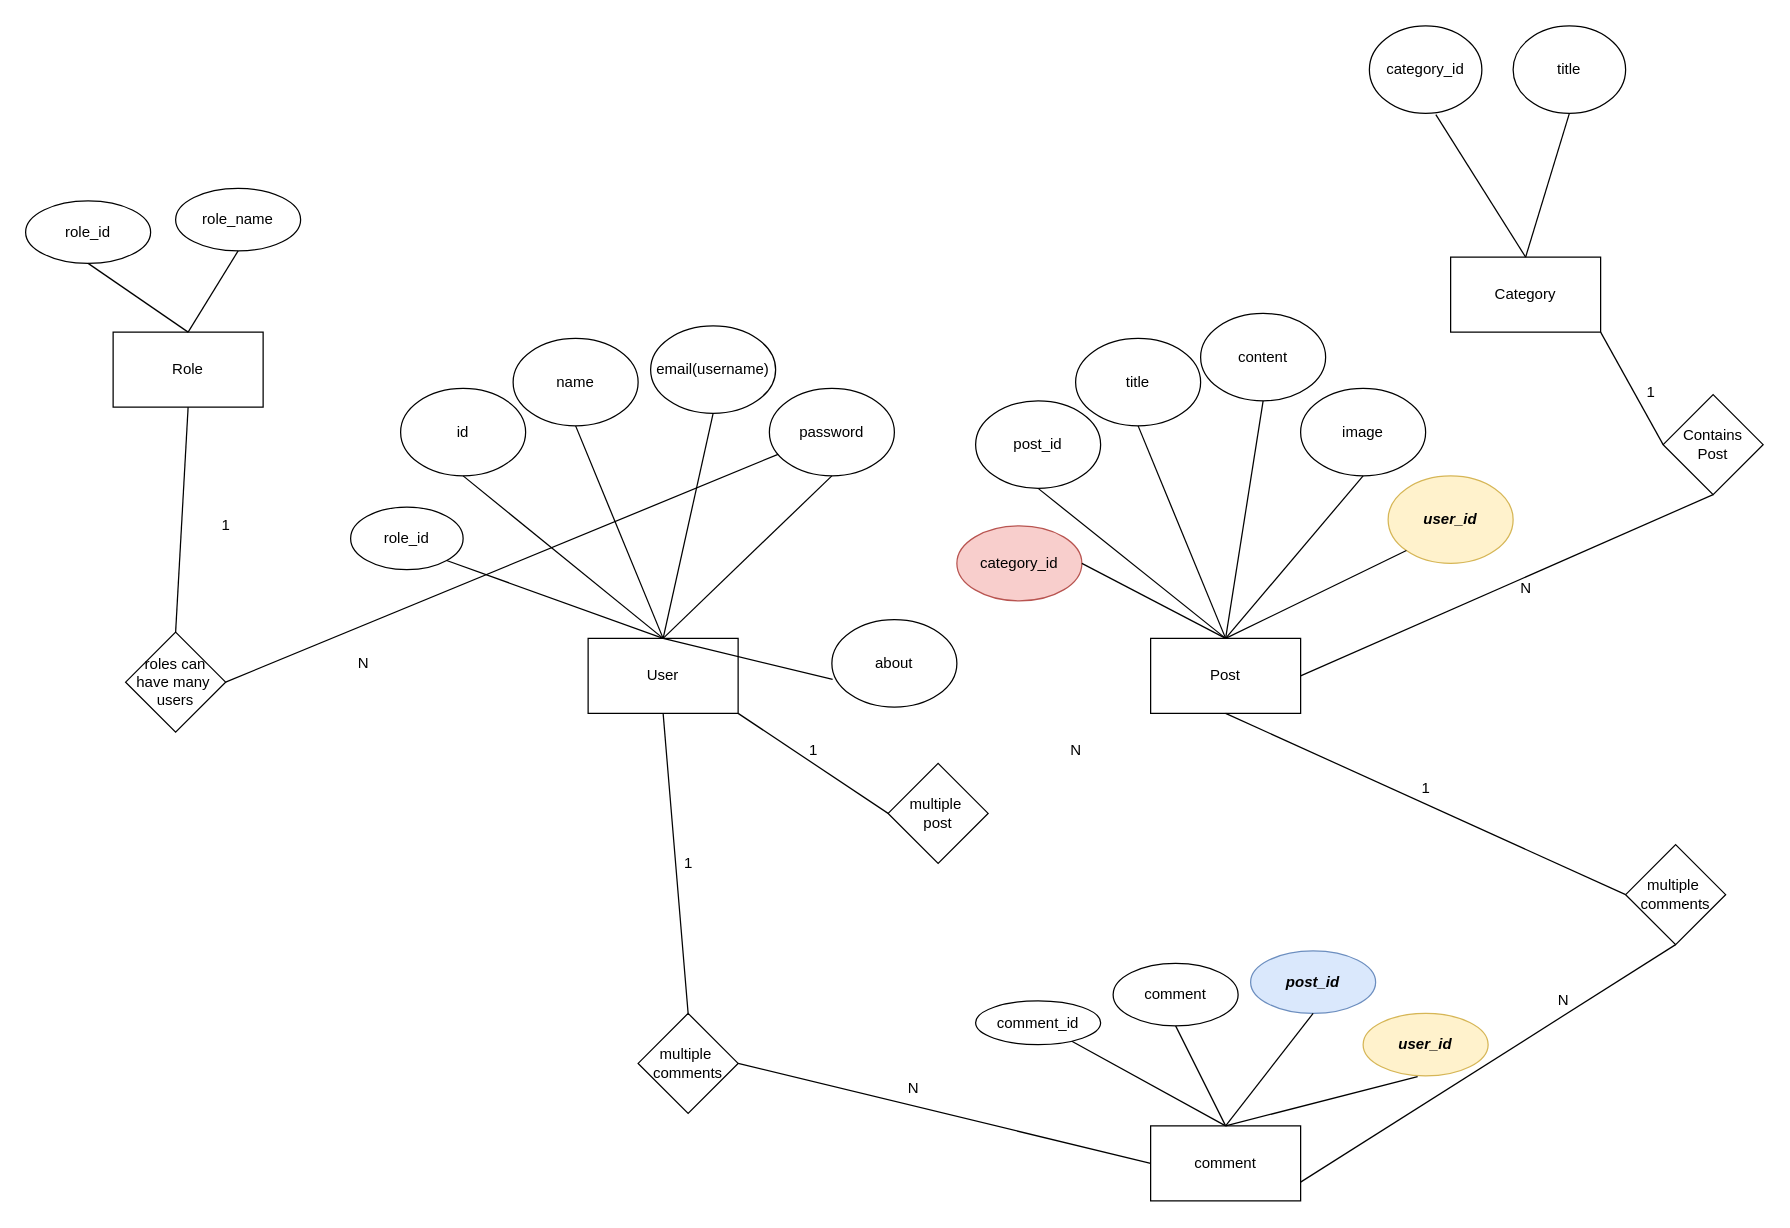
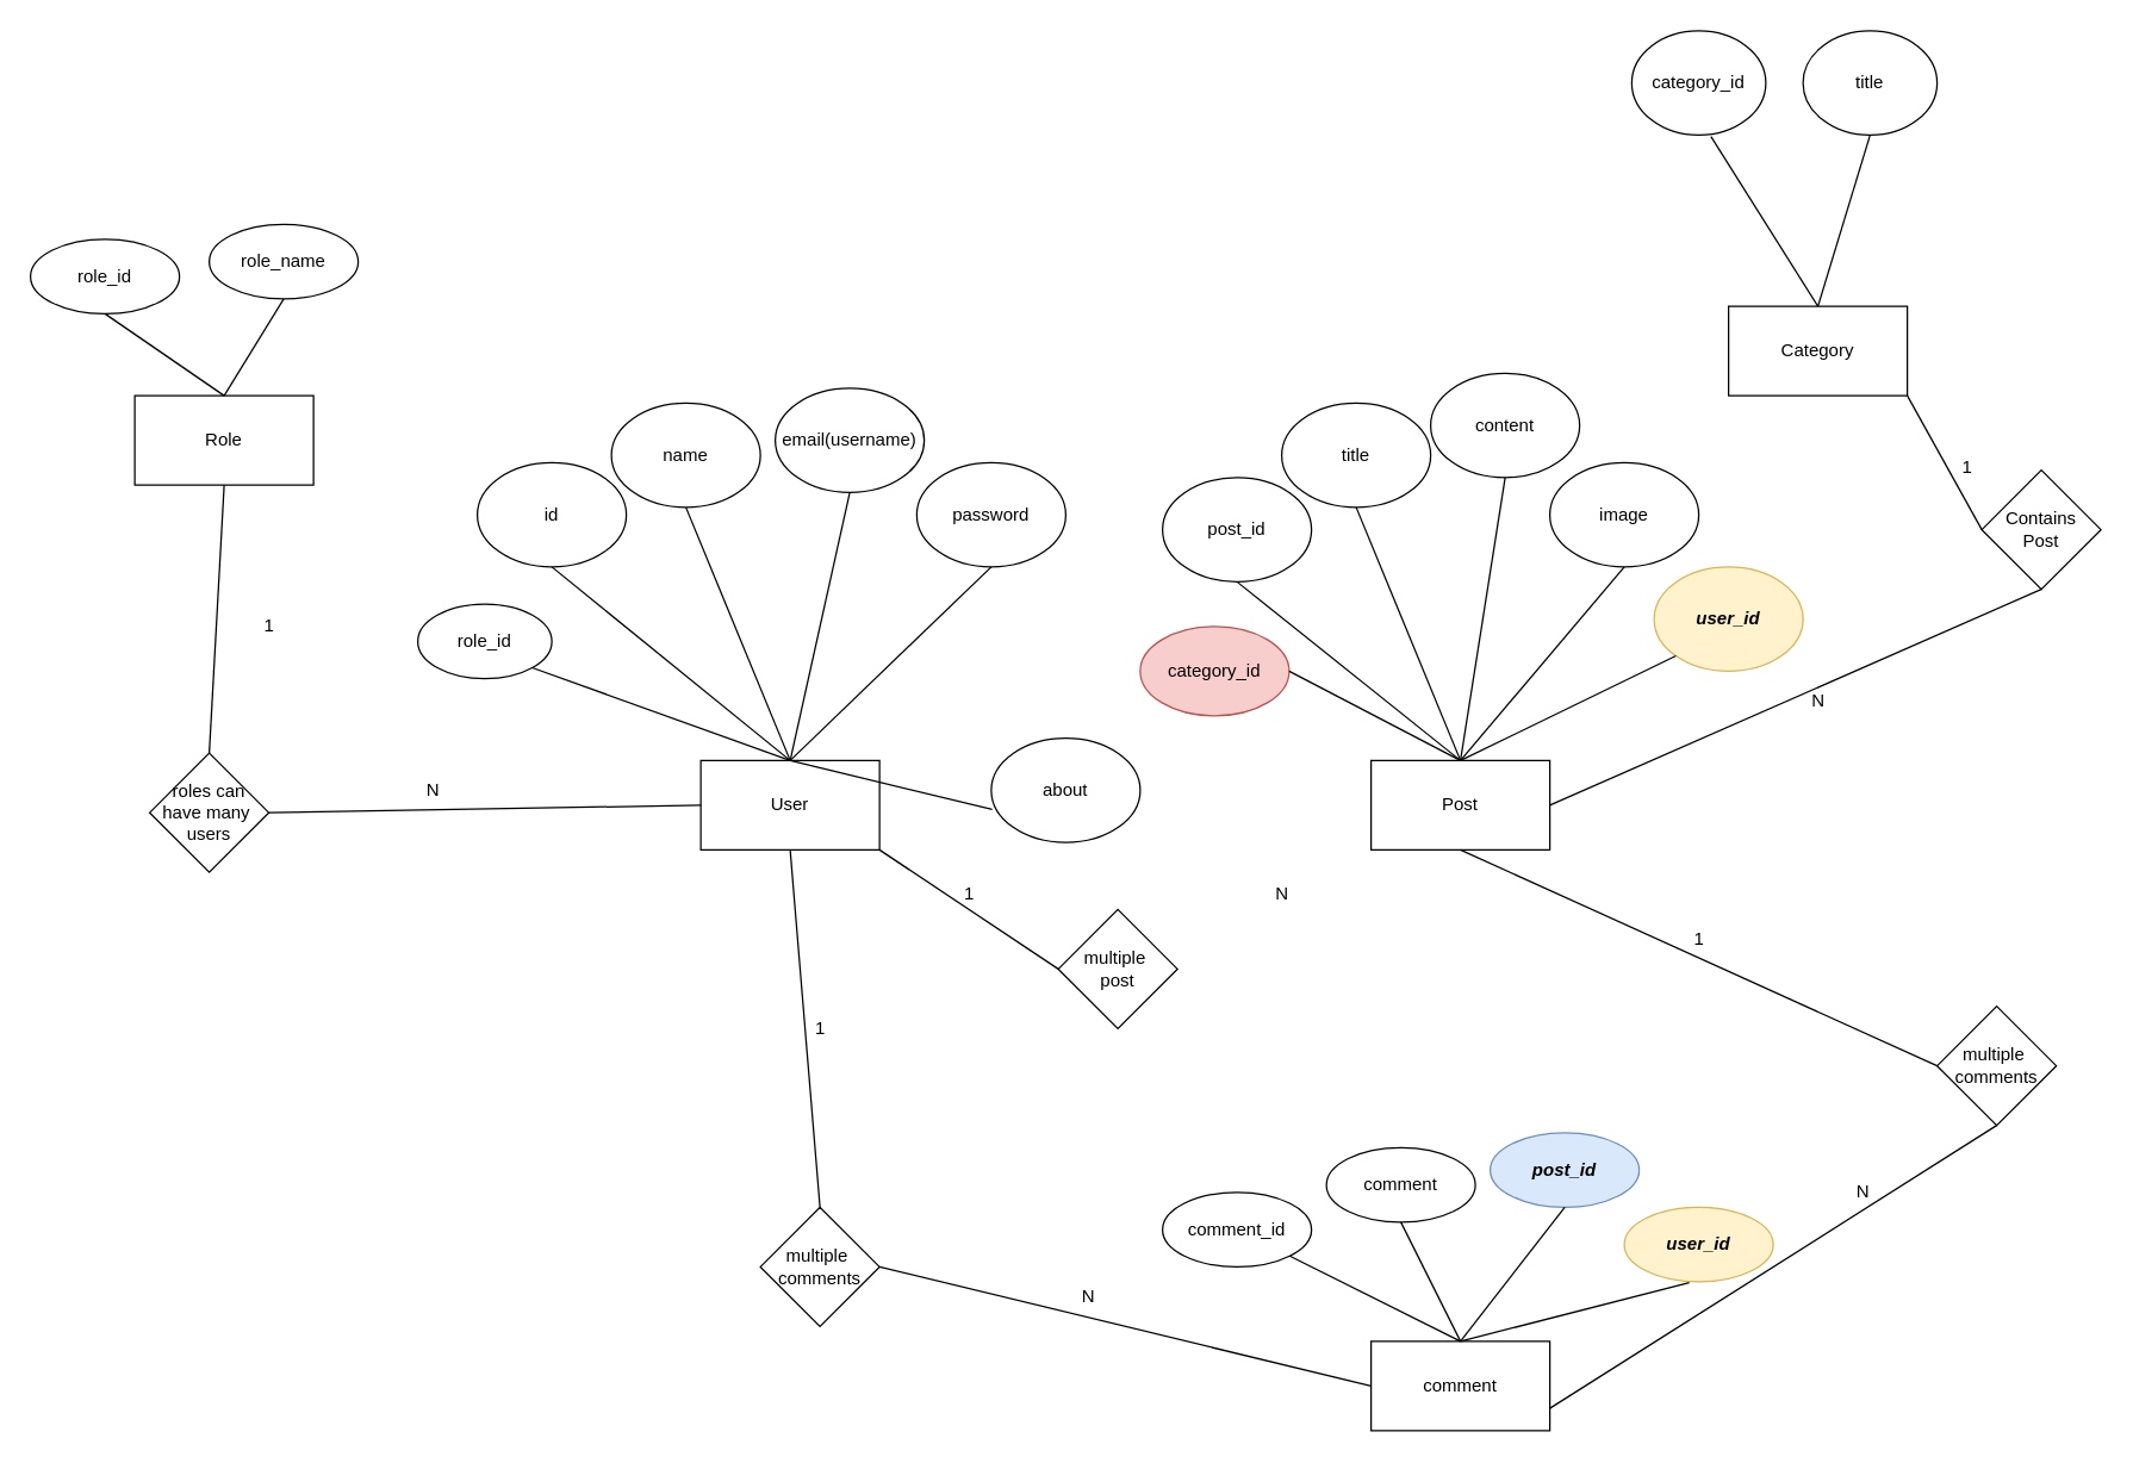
- <mxCell id="64" value="" style="endArrow=none;html=1;rounded=0;exitX=1;exitY=0.5;exitDx=0;exitDy=0;" parent="1" source="63" target="9" edge="1"><mxGeometry width="50" height="50" relative="1" as="geometry"><mxPoint x="90" y="460" as="sourcePoint" /><mxPoint x="140" y="410" as="targetPoint" /></mxGeometry></mxCell>
+ <mxCell id="64" value="" style="endArrow=none;html=1;rounded=0;entryX=0;entryY=0.5;entryDx=0;entryDy=0;exitX=1;exitY=0.5;exitDx=0;exitDy=0;" parent="1" source="63" target="2" edge="1"><mxGeometry width="50" height="50" relative="1" as="geometry"><mxPoint x="90" y="460" as="sourcePoint" /><mxPoint x="140" y="410" as="targetPoint" /></mxGeometry></mxCell>
- <mxCell id="30" value="comment_id" style="ellipse;whiteSpace=wrap;html=1;" parent="1" vertex="1"><mxGeometry x="780" y="800" width="100" height="35" as="geometry" /></mxCell>
+ <mxCell id="30" value="comment_id" style="ellipse;whiteSpace=wrap;html=1;" parent="1" vertex="1"><mxGeometry x="780" y="800" width="100" height="50" as="geometry" /></mxCell>
